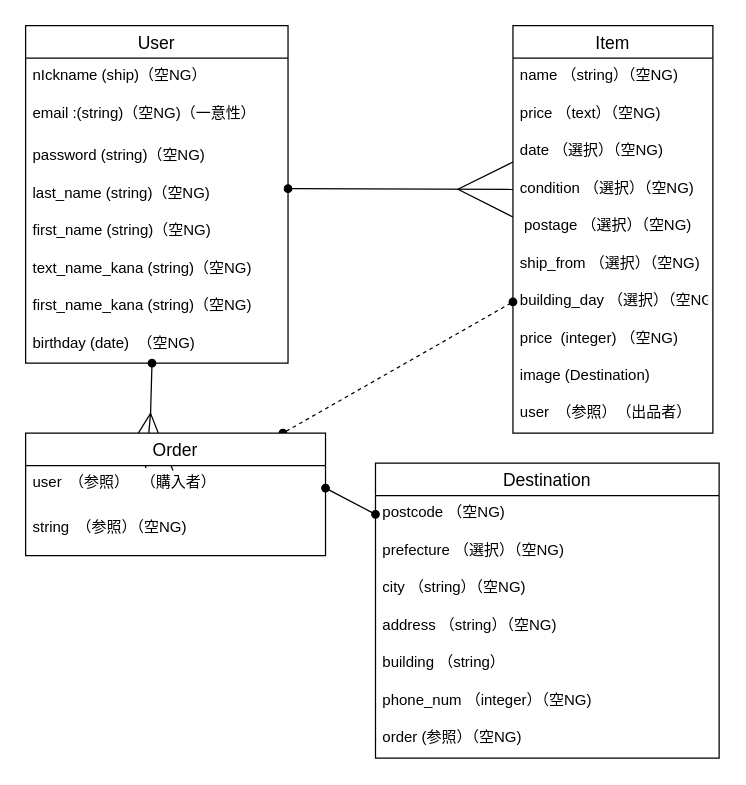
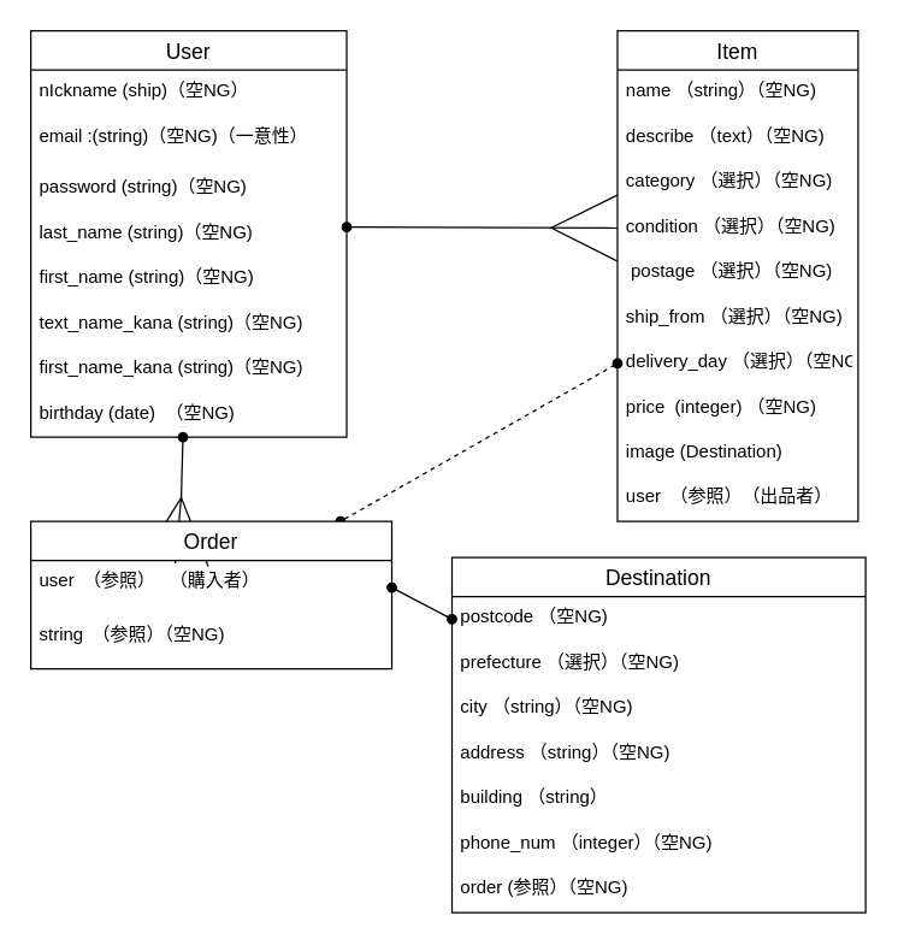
- <mxCell id="28" value="price （text）（空NG)" style="text;strokeColor=none;fillColor=none;spacingLeft=4;spacingRight=4;overflow=hidden;rotatable=0;points=[[0,0.5],[1,0.5]];portConstraint=eastwest;fontSize=12;" parent="26" vertex="1"><mxGeometry y="56" width="160" height="30" as="geometry" /></mxCell>
+ <mxCell id="28" value="describe （text）（空NG)" style="text;strokeColor=none;fillColor=none;spacingLeft=4;spacingRight=4;overflow=hidden;rotatable=0;points=[[0,0.5],[1,0.5]];portConstraint=eastwest;fontSize=12;" parent="26" vertex="1"><mxGeometry y="56" width="160" height="30" as="geometry" /></mxCell>
- <mxCell id="29" value="date （選択）（空NG)" style="text;strokeColor=none;fillColor=none;spacingLeft=4;spacingRight=4;overflow=hidden;rotatable=0;points=[[0,0.5],[1,0.5]];portConstraint=eastwest;fontSize=12;" parent="26" vertex="1"><mxGeometry y="86" width="160" height="30" as="geometry" /></mxCell>
+ <mxCell id="29" value="category （選択）（空NG)" style="text;strokeColor=none;fillColor=none;spacingLeft=4;spacingRight=4;overflow=hidden;rotatable=0;points=[[0,0.5],[1,0.5]];portConstraint=eastwest;fontSize=12;" parent="26" vertex="1"><mxGeometry y="86" width="160" height="30" as="geometry" /></mxCell>
- <mxCell id="33" value="building_day （選択）（空NG)" style="text;strokeColor=none;fillColor=none;spacingLeft=4;spacingRight=4;overflow=hidden;rotatable=0;points=[[0,0.5],[1,0.5]];portConstraint=eastwest;fontSize=12;" parent="26" vertex="1"><mxGeometry y="206" width="160" height="30" as="geometry" /></mxCell>
+ <mxCell id="33" value="delivery_day （選択）（空NG)" style="text;strokeColor=none;fillColor=none;spacingLeft=4;spacingRight=4;overflow=hidden;rotatable=0;points=[[0,0.5],[1,0.5]];portConstraint=eastwest;fontSize=12;" parent="26" vertex="1"><mxGeometry y="206" width="160" height="30" as="geometry" /></mxCell>
